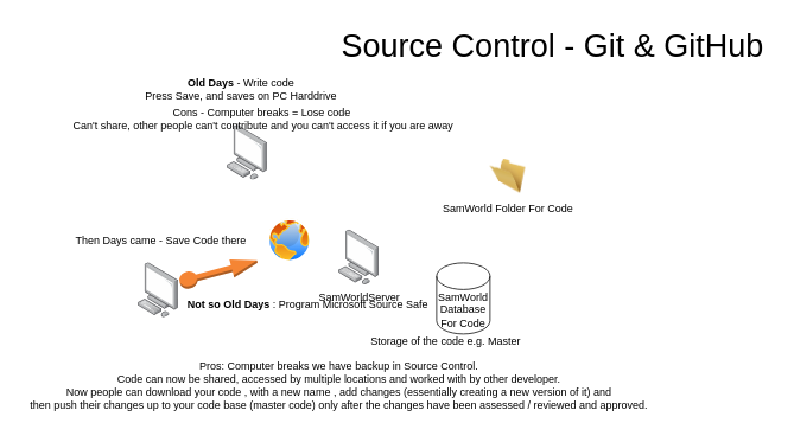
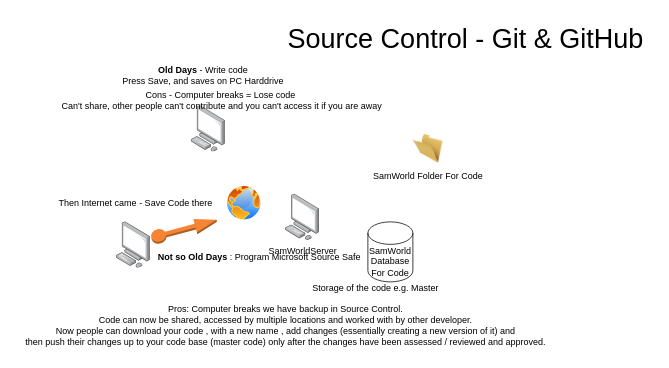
- <mxCell id="8" value="Then Days came - Save Code there" style="text;html=1;align=center;verticalAlign=middle;resizable=0;points=[];autosize=1;strokeColor=none;fillColor=none;" vertex="1" parent="1"><mxGeometry x="65" y="255" width="230" height="30" as="geometry" /></mxCell>
+ <mxCell id="8" value="Then Internet came - Save Code there" style="text;html=1;align=center;verticalAlign=middle;resizable=0;points=[];autosize=1;strokeColor=none;fillColor=none;" vertex="1" parent="1"><mxGeometry x="65" y="255" width="230" height="30" as="geometry" /></mxCell>
